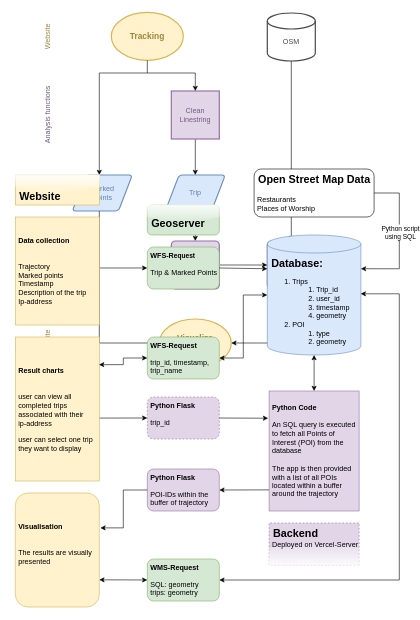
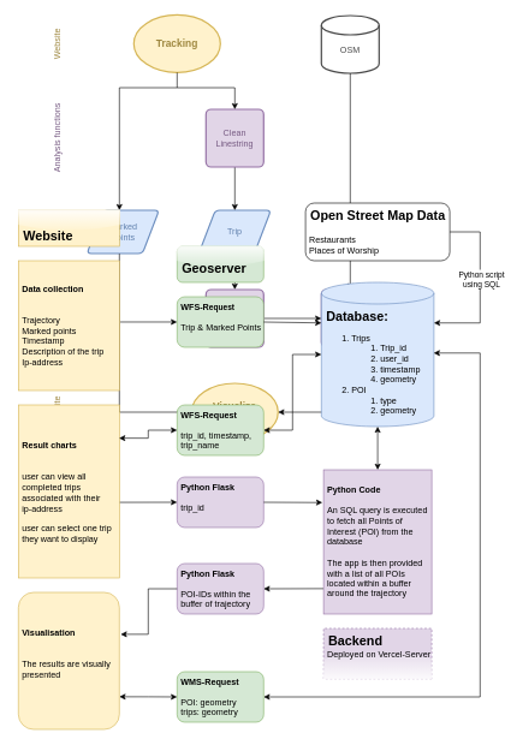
- <mxCell id="23" value="&lt;font color=&quot;#765a82&quot;&gt;Clean&lt;br&gt;Linestring&lt;/font&gt;" style="whiteSpace=wrap;html=1;absoluteArcSize=1;arcSize=14;strokeWidth=2;fillColor=#e1d5e7;strokeColor=#9673a6;rounded=0;" vertex="1" parent="1"><mxGeometry x="285" y="151" width="80" height="80" as="geometry" /></mxCell>
+ <mxCell id="23" value="&lt;font color=&quot;#765a82&quot;&gt;Clean&lt;br&gt;Linestring&lt;/font&gt;" style="rounded=1;whiteSpace=wrap;html=1;absoluteArcSize=1;arcSize=14;strokeWidth=2;fillColor=#e1d5e7;strokeColor=#9673a6;" vertex="1" parent="1"><mxGeometry x="285" y="151" width="80" height="80" as="geometry" /></mxCell>
- <mxCell id="38" value="&amp;nbsp;&lt;b&gt;Python Flask&lt;/b&gt;&lt;br&gt;&lt;div&gt;&lt;br&gt;&lt;/div&gt;&lt;div&gt;&amp;nbsp;trip_id&lt;/div&gt;" style="rounded=1;whiteSpace=wrap;html=1;align=left;verticalAlign=top;fillColor=#e1d5e7;strokeColor=#9673a6;shadow=0;dashed=1;" vertex="1" parent="1"><mxGeometry x="245" y="661" width="120" height="70" as="geometry" /></mxCell>
+ <mxCell id="38" value="&amp;nbsp;&lt;b&gt;Python Flask&lt;/b&gt;&lt;br&gt;&lt;div&gt;&lt;br&gt;&lt;/div&gt;&lt;div&gt;&amp;nbsp;trip_id&lt;/div&gt;" style="rounded=1;whiteSpace=wrap;html=1;align=left;verticalAlign=top;fillColor=#e1d5e7;strokeColor=#9673a6;shadow=0;" vertex="1" parent="1"><mxGeometry x="245" y="661" width="120" height="70" as="geometry" /></mxCell>
- <mxCell id="42" value="&lt;b&gt;&amp;nbsp;WMS-Request&lt;br&gt;&lt;/b&gt;&lt;div&gt;&lt;br&gt;&lt;/div&gt;&lt;div&gt;&amp;nbsp;SQL: geometry&lt;br&gt;&amp;nbsp;trips: geometry&lt;/div&gt;" style="rounded=1;whiteSpace=wrap;html=1;verticalAlign=top;align=left;fillColor=#d5e8d4;strokeColor=#82b366;shadow=0;" vertex="1" parent="1"><mxGeometry x="245" y="931" width="120" height="70" as="geometry" /></mxCell>
+ <mxCell id="42" value="&lt;b&gt;&amp;nbsp;WMS-Request&lt;br&gt;&lt;/b&gt;&lt;div&gt;&lt;br&gt;&lt;/div&gt;&lt;div&gt;&amp;nbsp;POI: geometry&lt;br&gt;&amp;nbsp;trips: geometry&lt;/div&gt;" style="rounded=1;whiteSpace=wrap;html=1;verticalAlign=top;align=left;fillColor=#d5e8d4;strokeColor=#82b366;shadow=0;" vertex="1" parent="1"><mxGeometry x="245" y="931" width="120" height="70" as="geometry" /></mxCell>
